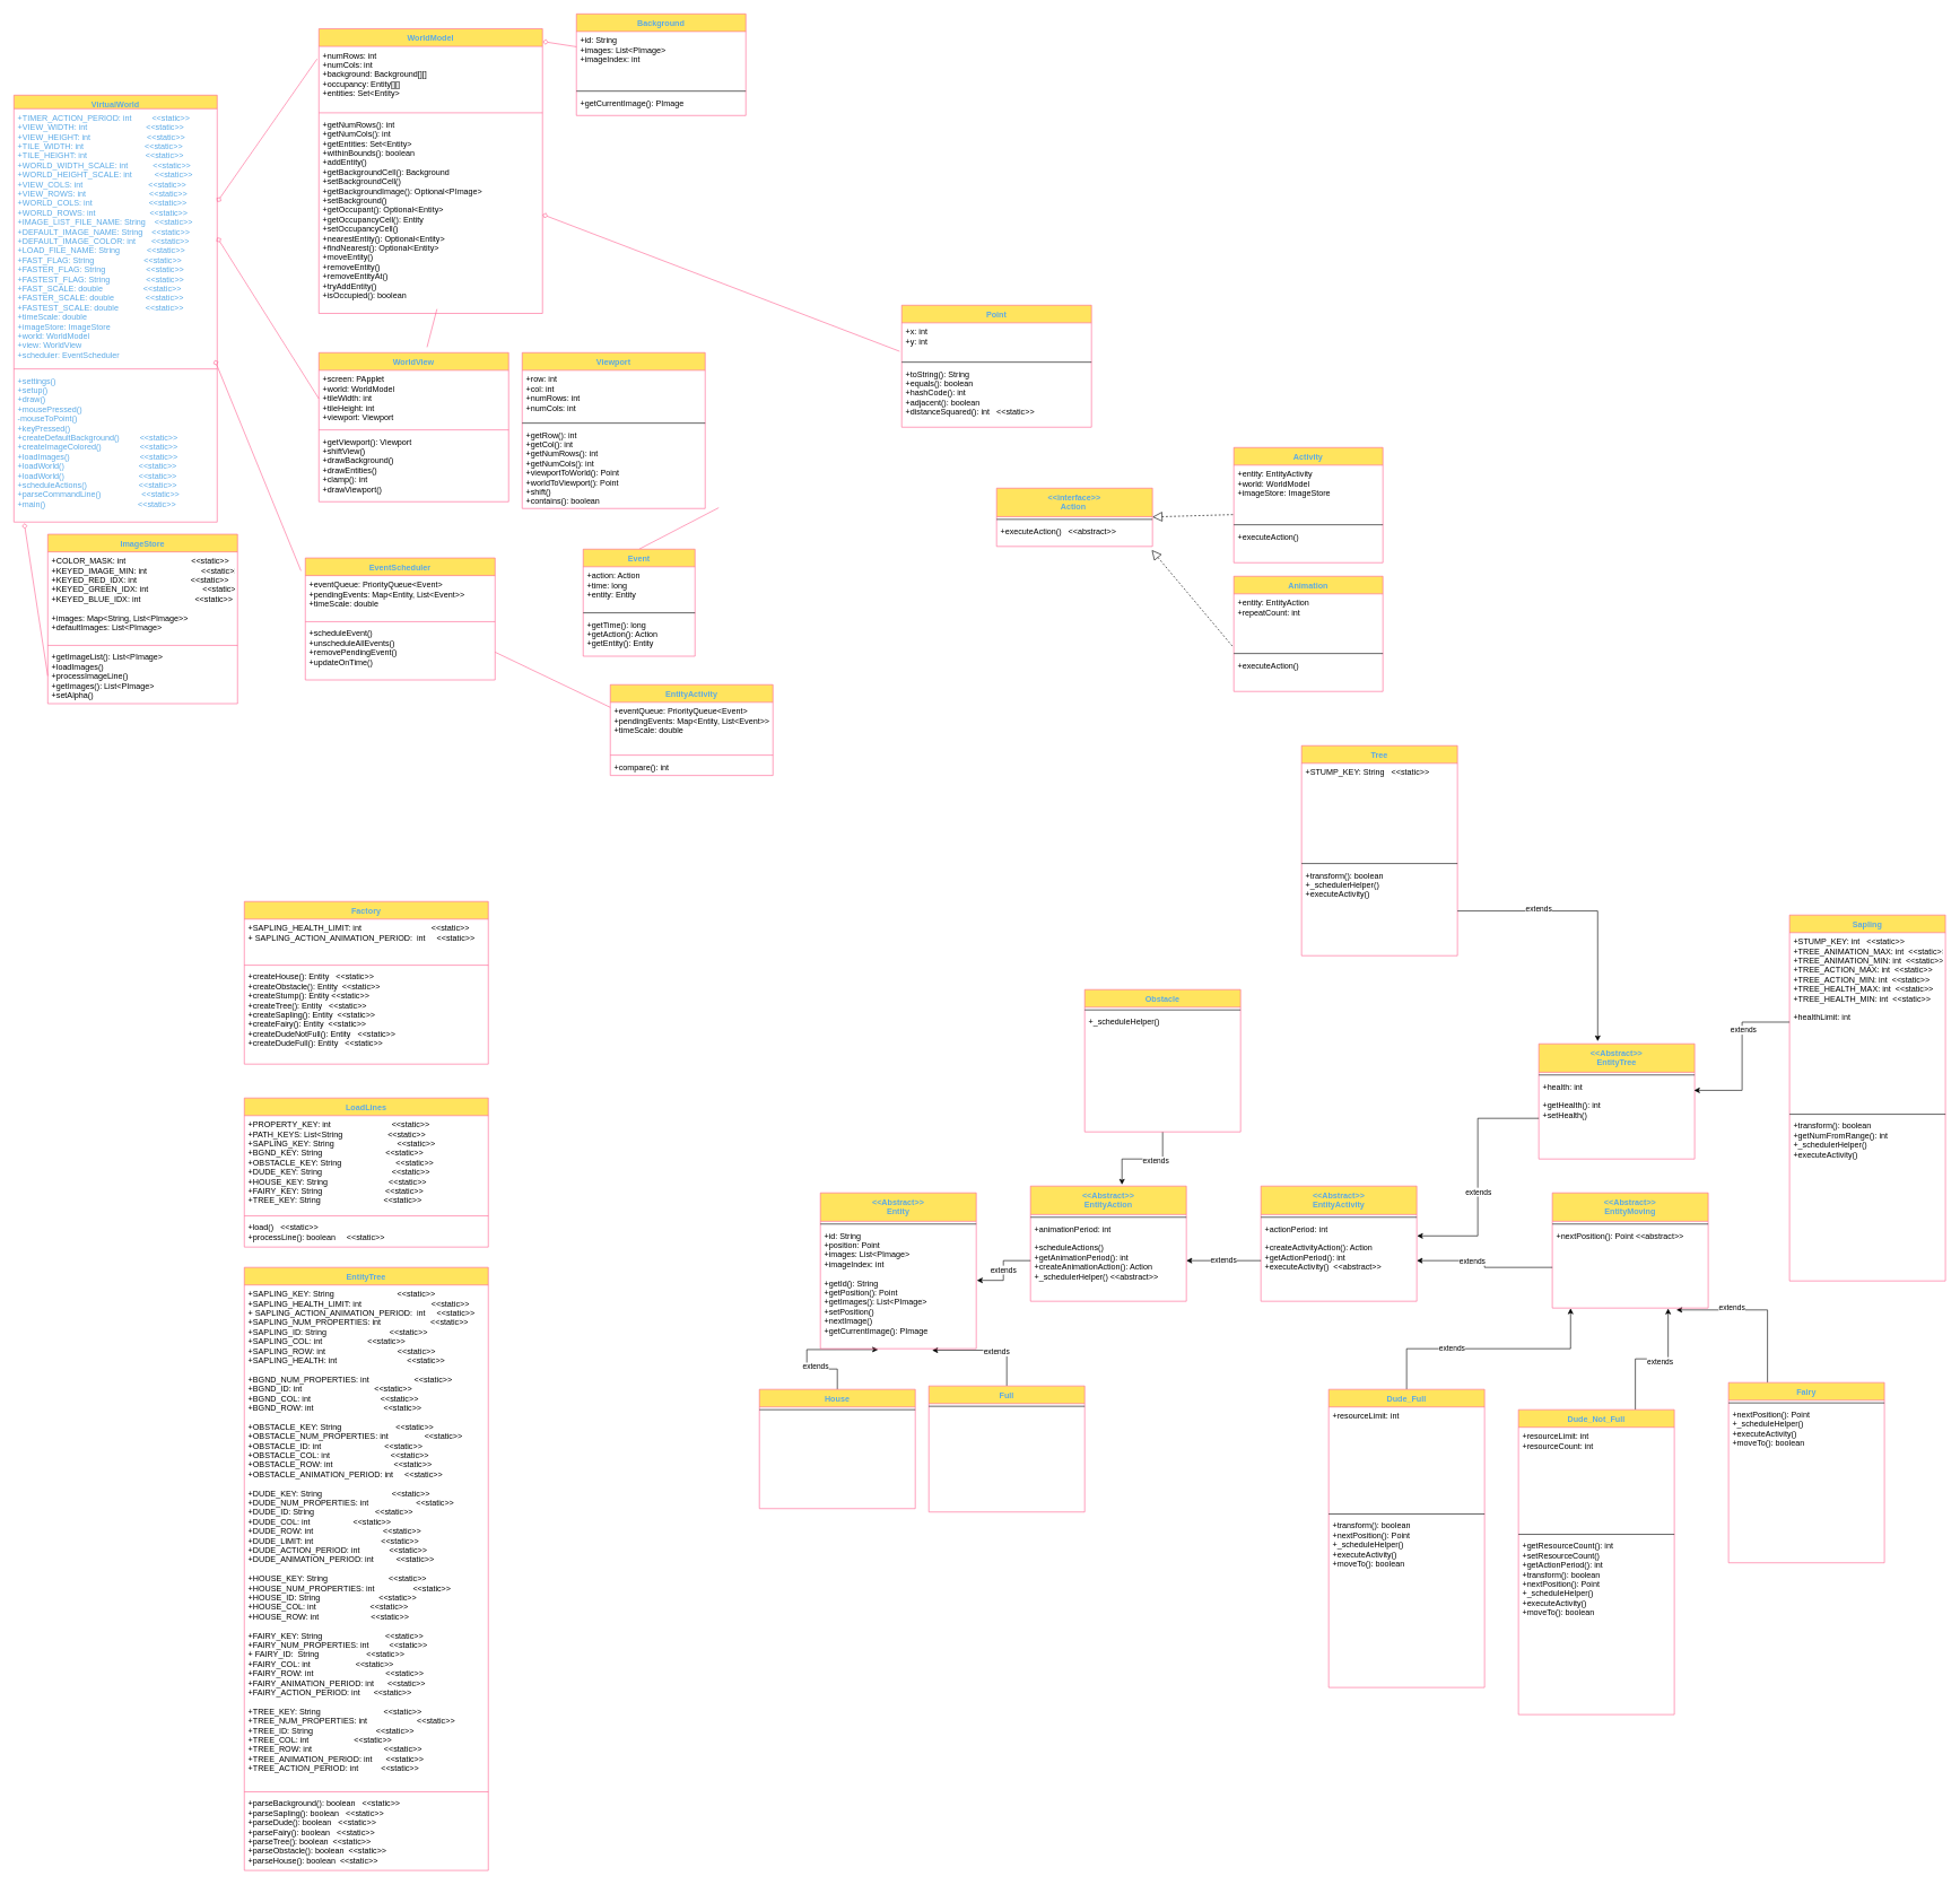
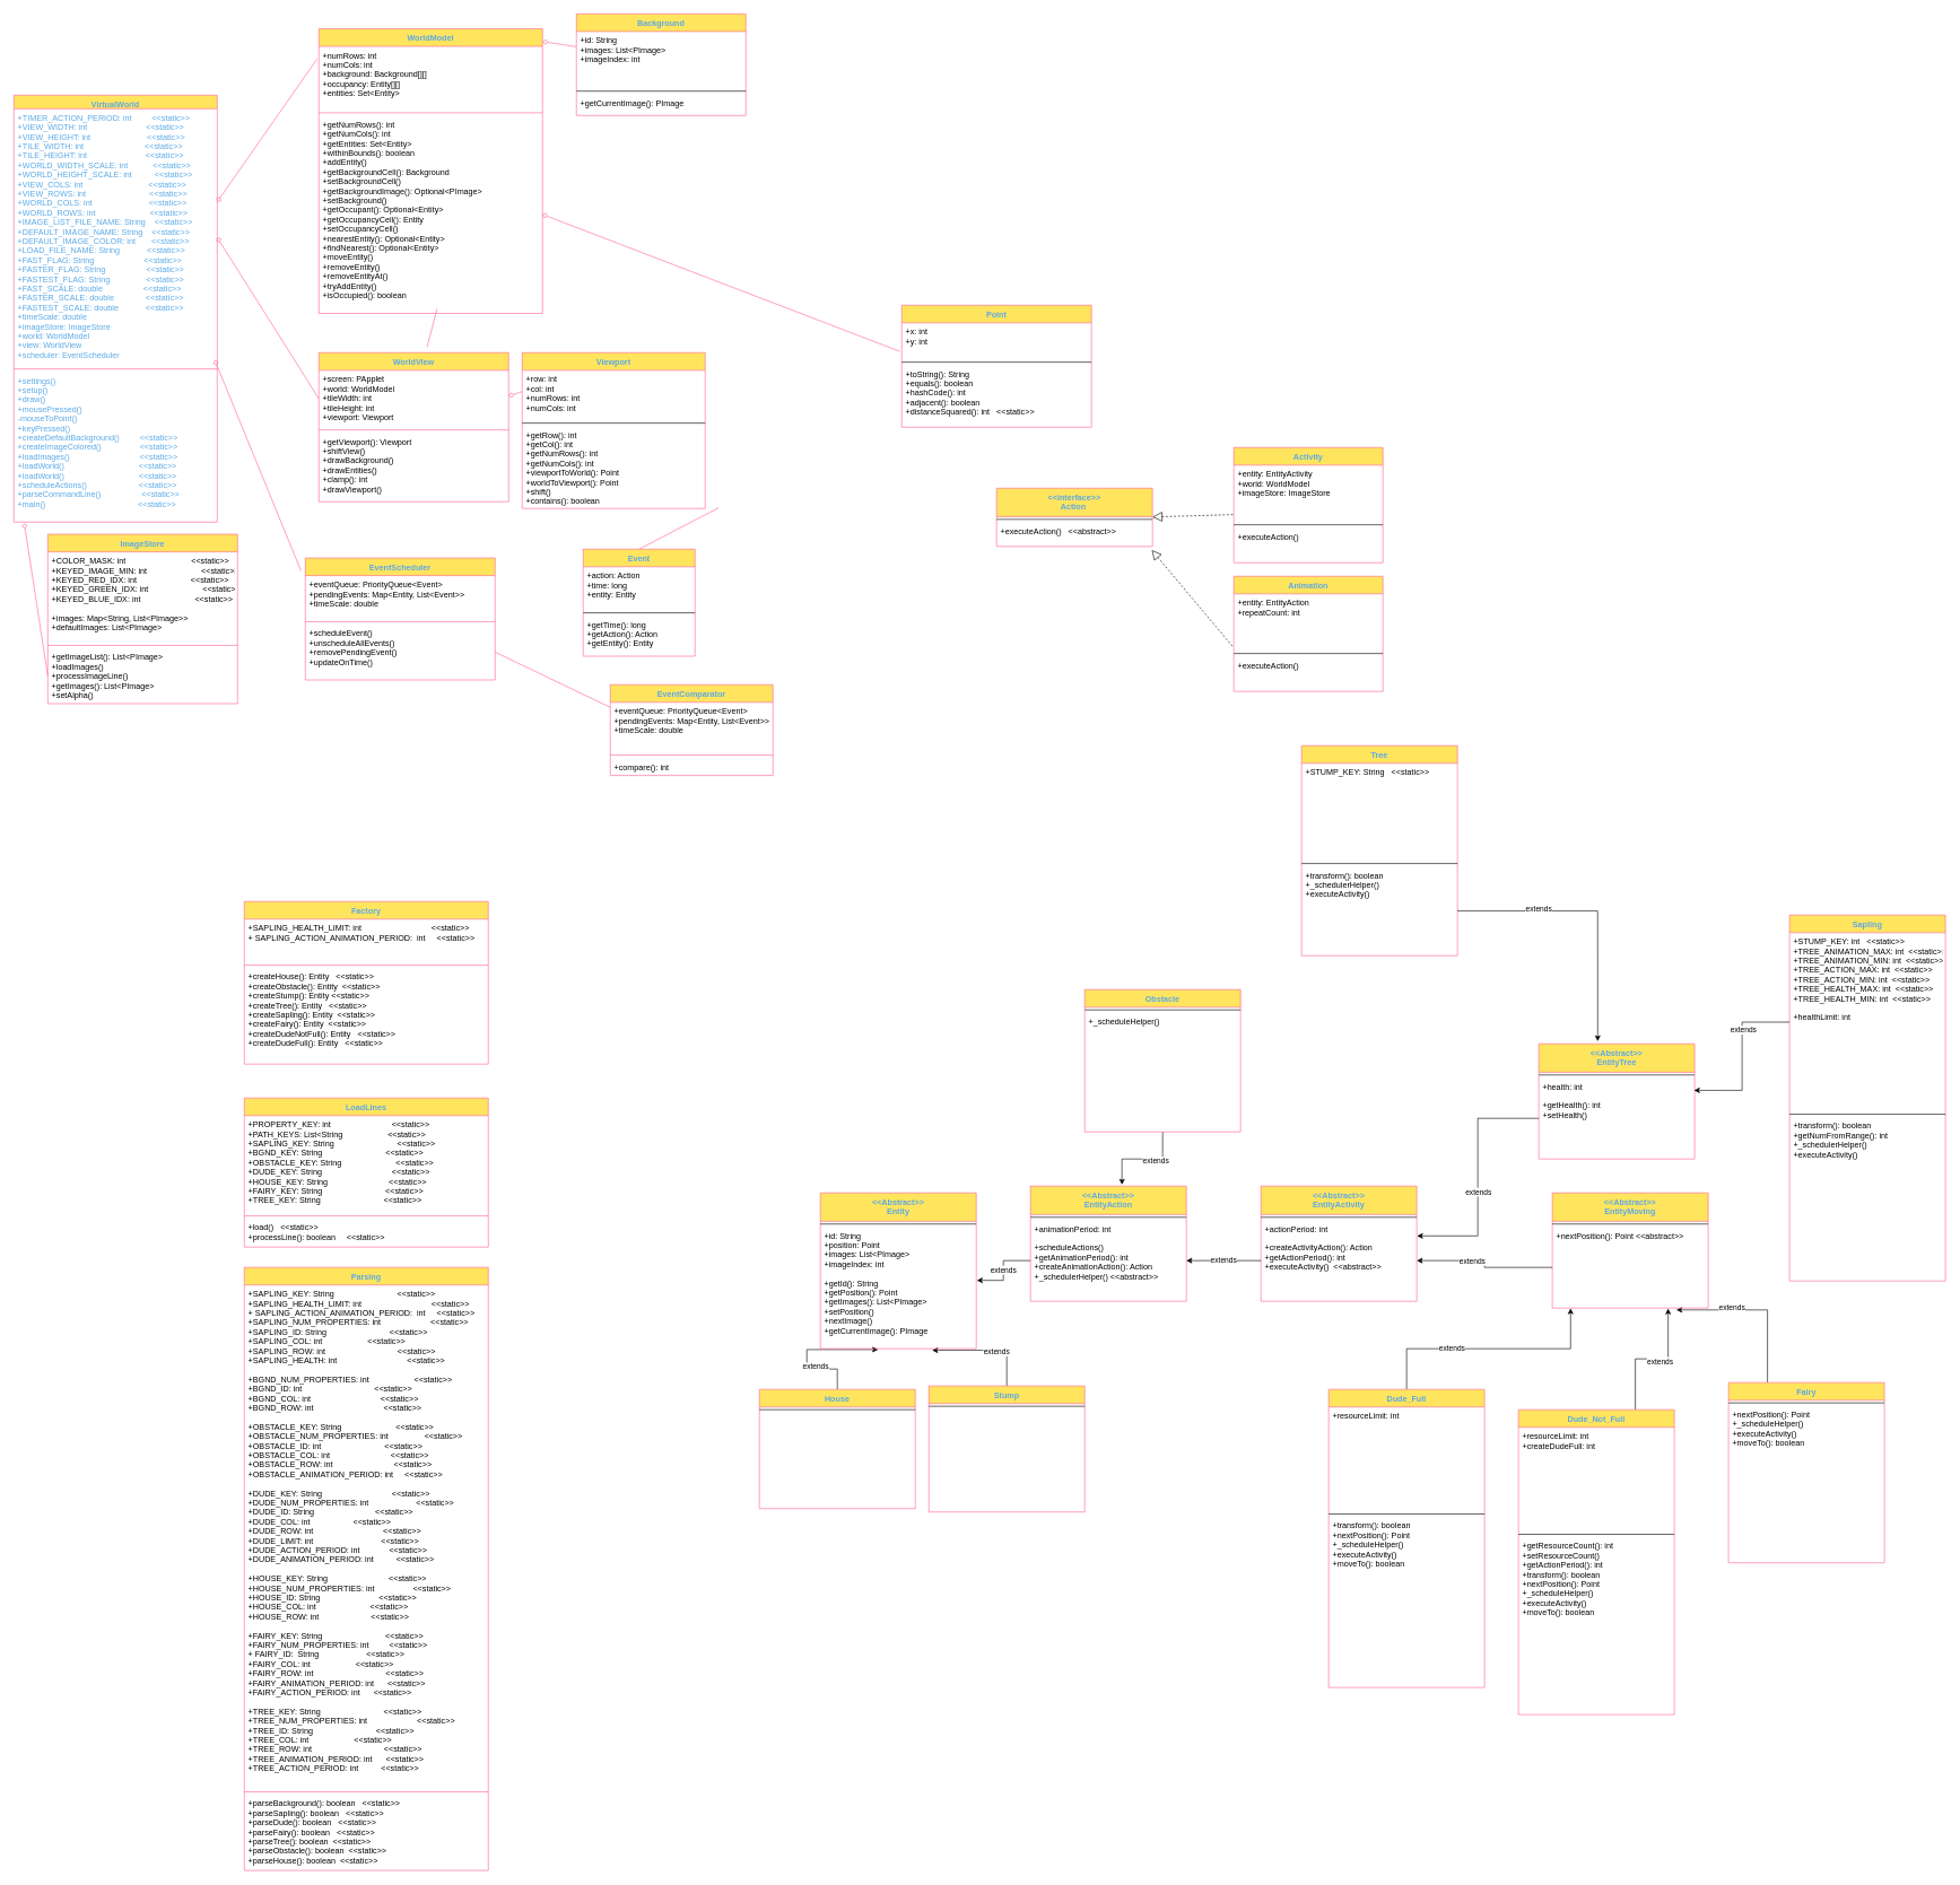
+ <mxCell id="4" value="" style="graphMlID=e2;endArrow=none;strokeColor=#FF6392;strokeWidth=1.0;startArrow=diamond;startFill=0;endFill=1;fontColor=#5AA9E6;entryX=0;entryY=0.25;entryDx=0;entryDy=0;" parent="1" source="20" target="40" edge="1"><mxGeometry relative="1" as="geometry"><mxPoint x="648" y="230" as="sourcePoint" /></mxGeometry></mxCell>
- <mxCell id="32" value="EntityActivity" style="swimlane;fontStyle=1;align=center;verticalAlign=top;childLayout=stackLayout;horizontal=1;startSize=26;horizontalStack=0;resizeParent=1;resizeParentMax=0;resizeLast=0;collapsible=1;marginBottom=0;hachureGap=4;pointerEvents=0;sketch=0;fontColor=#5AA9E6;strokeColor=#FF6392;fillColor=#FFE45E;" parent="1" vertex="1"><mxGeometry x="900" y="1010" width="240" height="134" as="geometry" /></mxCell>
+ <mxCell id="32" value="EventComparator" style="swimlane;fontStyle=1;align=center;verticalAlign=top;childLayout=stackLayout;horizontal=1;startSize=26;horizontalStack=0;resizeParent=1;resizeParentMax=0;resizeLast=0;collapsible=1;marginBottom=0;hachureGap=4;pointerEvents=0;sketch=0;fontColor=#5AA9E6;strokeColor=#FF6392;fillColor=#FFE45E;" parent="1" vertex="1"><mxGeometry x="900" y="1010" width="240" height="134" as="geometry" /></mxCell>
- <mxCell id="108" value="EntityTree" style="swimlane;fontStyle=1;align=center;verticalAlign=top;childLayout=stackLayout;horizontal=1;startSize=26;horizontalStack=0;resizeParent=1;resizeParentMax=0;resizeLast=0;collapsible=1;marginBottom=0;hachureGap=4;pointerEvents=0;sketch=0;fontColor=#5AA9E6;strokeColor=#FF6392;fillColor=#FFE45E;" parent="1" vertex="1"><mxGeometry x="360" y="1870" width="360" height="890" as="geometry" /></mxCell>
+ <mxCell id="108" value="Parsing" style="swimlane;fontStyle=1;align=center;verticalAlign=top;childLayout=stackLayout;horizontal=1;startSize=26;horizontalStack=0;resizeParent=1;resizeParentMax=0;resizeLast=0;collapsible=1;marginBottom=0;hachureGap=4;pointerEvents=0;sketch=0;fontColor=#5AA9E6;strokeColor=#FF6392;fillColor=#FFE45E;" parent="1" vertex="1"><mxGeometry x="360" y="1870" width="360" height="890" as="geometry" /></mxCell>
- <mxCell id="62" value="Full" style="swimlane;fontStyle=1;align=center;verticalAlign=top;childLayout=stackLayout;horizontal=1;startSize=26;horizontalStack=0;resizeParent=1;resizeParentMax=0;resizeLast=0;collapsible=1;marginBottom=0;hachureGap=4;pointerEvents=0;sketch=0;fontColor=#5AA9E6;strokeColor=#FF6392;fillColor=#FFE45E;" parent="1" vertex="1"><mxGeometry x="1370" y="2045" width="230" height="186" as="geometry" /></mxCell>
+ <mxCell id="62" value="Stump" style="swimlane;fontStyle=1;align=center;verticalAlign=top;childLayout=stackLayout;horizontal=1;startSize=26;horizontalStack=0;resizeParent=1;resizeParentMax=0;resizeLast=0;collapsible=1;marginBottom=0;hachureGap=4;pointerEvents=0;sketch=0;fontColor=#5AA9E6;strokeColor=#FF6392;fillColor=#FFE45E;" parent="1" vertex="1"><mxGeometry x="1370" y="2045" width="230" height="186" as="geometry" /></mxCell>
- <mxCell id="76" value="+resourceLimit: int&#10;+resourceCount: int&#10;" style="text;strokeColor=none;fillColor=none;align=left;verticalAlign=top;spacingLeft=4;spacingRight=4;overflow=hidden;rotatable=0;points=[[0,0.5],[1,0.5]];portConstraint=eastwest;" parent="75" vertex="1"><mxGeometry y="26" width="230" height="154" as="geometry" /></mxCell>
+ <mxCell id="76" value="+resourceLimit: int&#10;+createDudeFull: int&#10;" style="text;strokeColor=none;fillColor=none;align=left;verticalAlign=top;spacingLeft=4;spacingRight=4;overflow=hidden;rotatable=0;points=[[0,0.5],[1,0.5]];portConstraint=eastwest;" parent="75" vertex="1"><mxGeometry y="26" width="230" height="154" as="geometry" /></mxCell>
